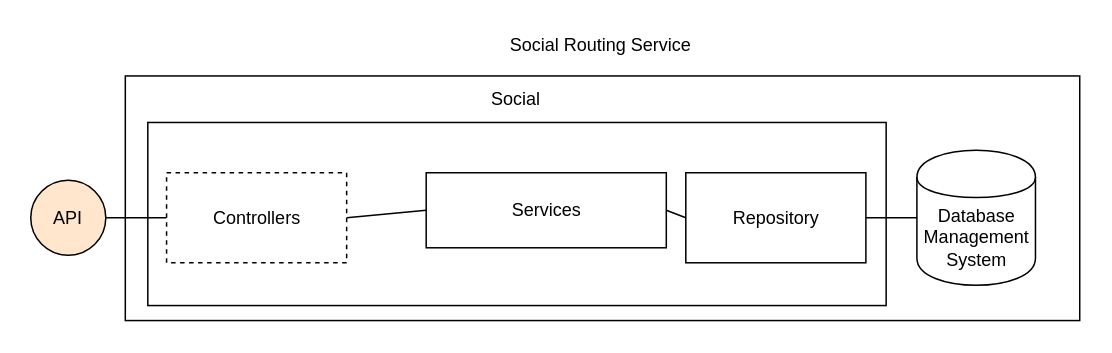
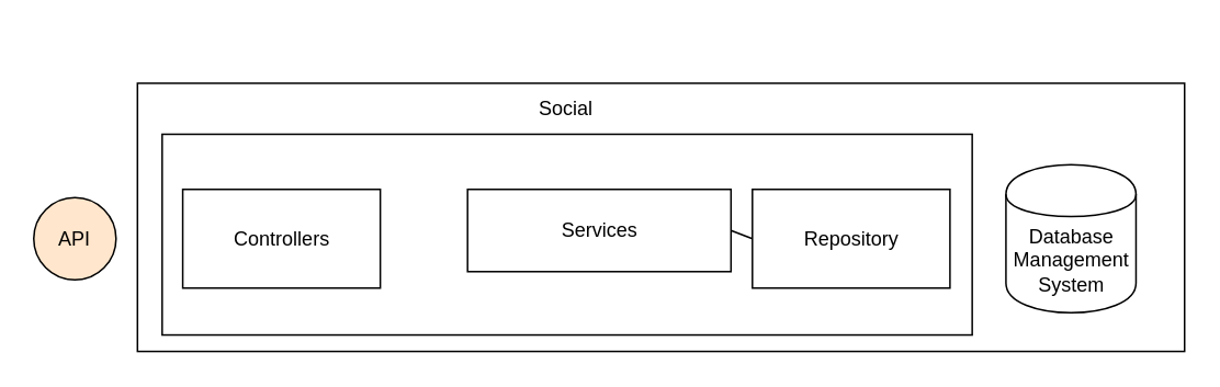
- <mxCell id="5" value="Social Routing Service" style="text;html=1;strokeColor=none;fillColor=none;align=center;verticalAlign=middle;whiteSpace=wrap;rounded=0;" parent="1" vertex="1"><mxGeometry x="320" y="20" width="160" height="20" as="geometry" /></mxCell>
- <mxCell id="12" value="" style="endArrow=none;html=1;entryX=0;entryY=0.5;entryDx=0;entryDy=0;exitX=1;exitY=0.5;exitDx=0;exitDy=0;" parent="1" source="9" target="10" edge="1"><mxGeometry width="50" height="50" relative="1" as="geometry"><mxPoint x="106.5" y="239.5" as="sourcePoint" /><mxPoint x="156.5" y="189.5" as="targetPoint" /></mxGeometry></mxCell>
- <mxCell id="6" value="" style="endArrow=none;html=1;entryX=1;entryY=0.5;entryDx=0;entryDy=0;exitX=0;exitY=0.5;exitDx=0;exitDy=0;" parent="1" source="9" target="4" edge="1"><mxGeometry width="50" height="50" relative="1" as="geometry"><mxPoint x="17" y="440" as="sourcePoint" /><mxPoint x="67" y="390" as="targetPoint" /></mxGeometry></mxCell>
- <mxCell id="9" value="Controllers" style="rounded=0;whiteSpace=wrap;html=1;dashed=1;" parent="1" vertex="1"><mxGeometry x="110.5" y="114.5" width="120" height="60" as="geometry" /></mxCell>
+ <mxCell id="9" value="Controllers" style="rounded=0;whiteSpace=wrap;html=1;" parent="1" vertex="1"><mxGeometry x="110.5" y="114.5" width="120" height="60" as="geometry" /></mxCell>
- <mxCell id="8" value="" style="endArrow=none;html=1;entryX=1;entryY=0.5;entryDx=0;entryDy=0;exitX=0;exitY=0.5;exitDx=0;exitDy=0;" parent="1" source="7" target="11" edge="1"><mxGeometry width="50" height="50" relative="1" as="geometry"><mxPoint x="566.5" y="234.5" as="sourcePoint" /><mxPoint x="616.5" y="184.5" as="targetPoint" /></mxGeometry></mxCell>
